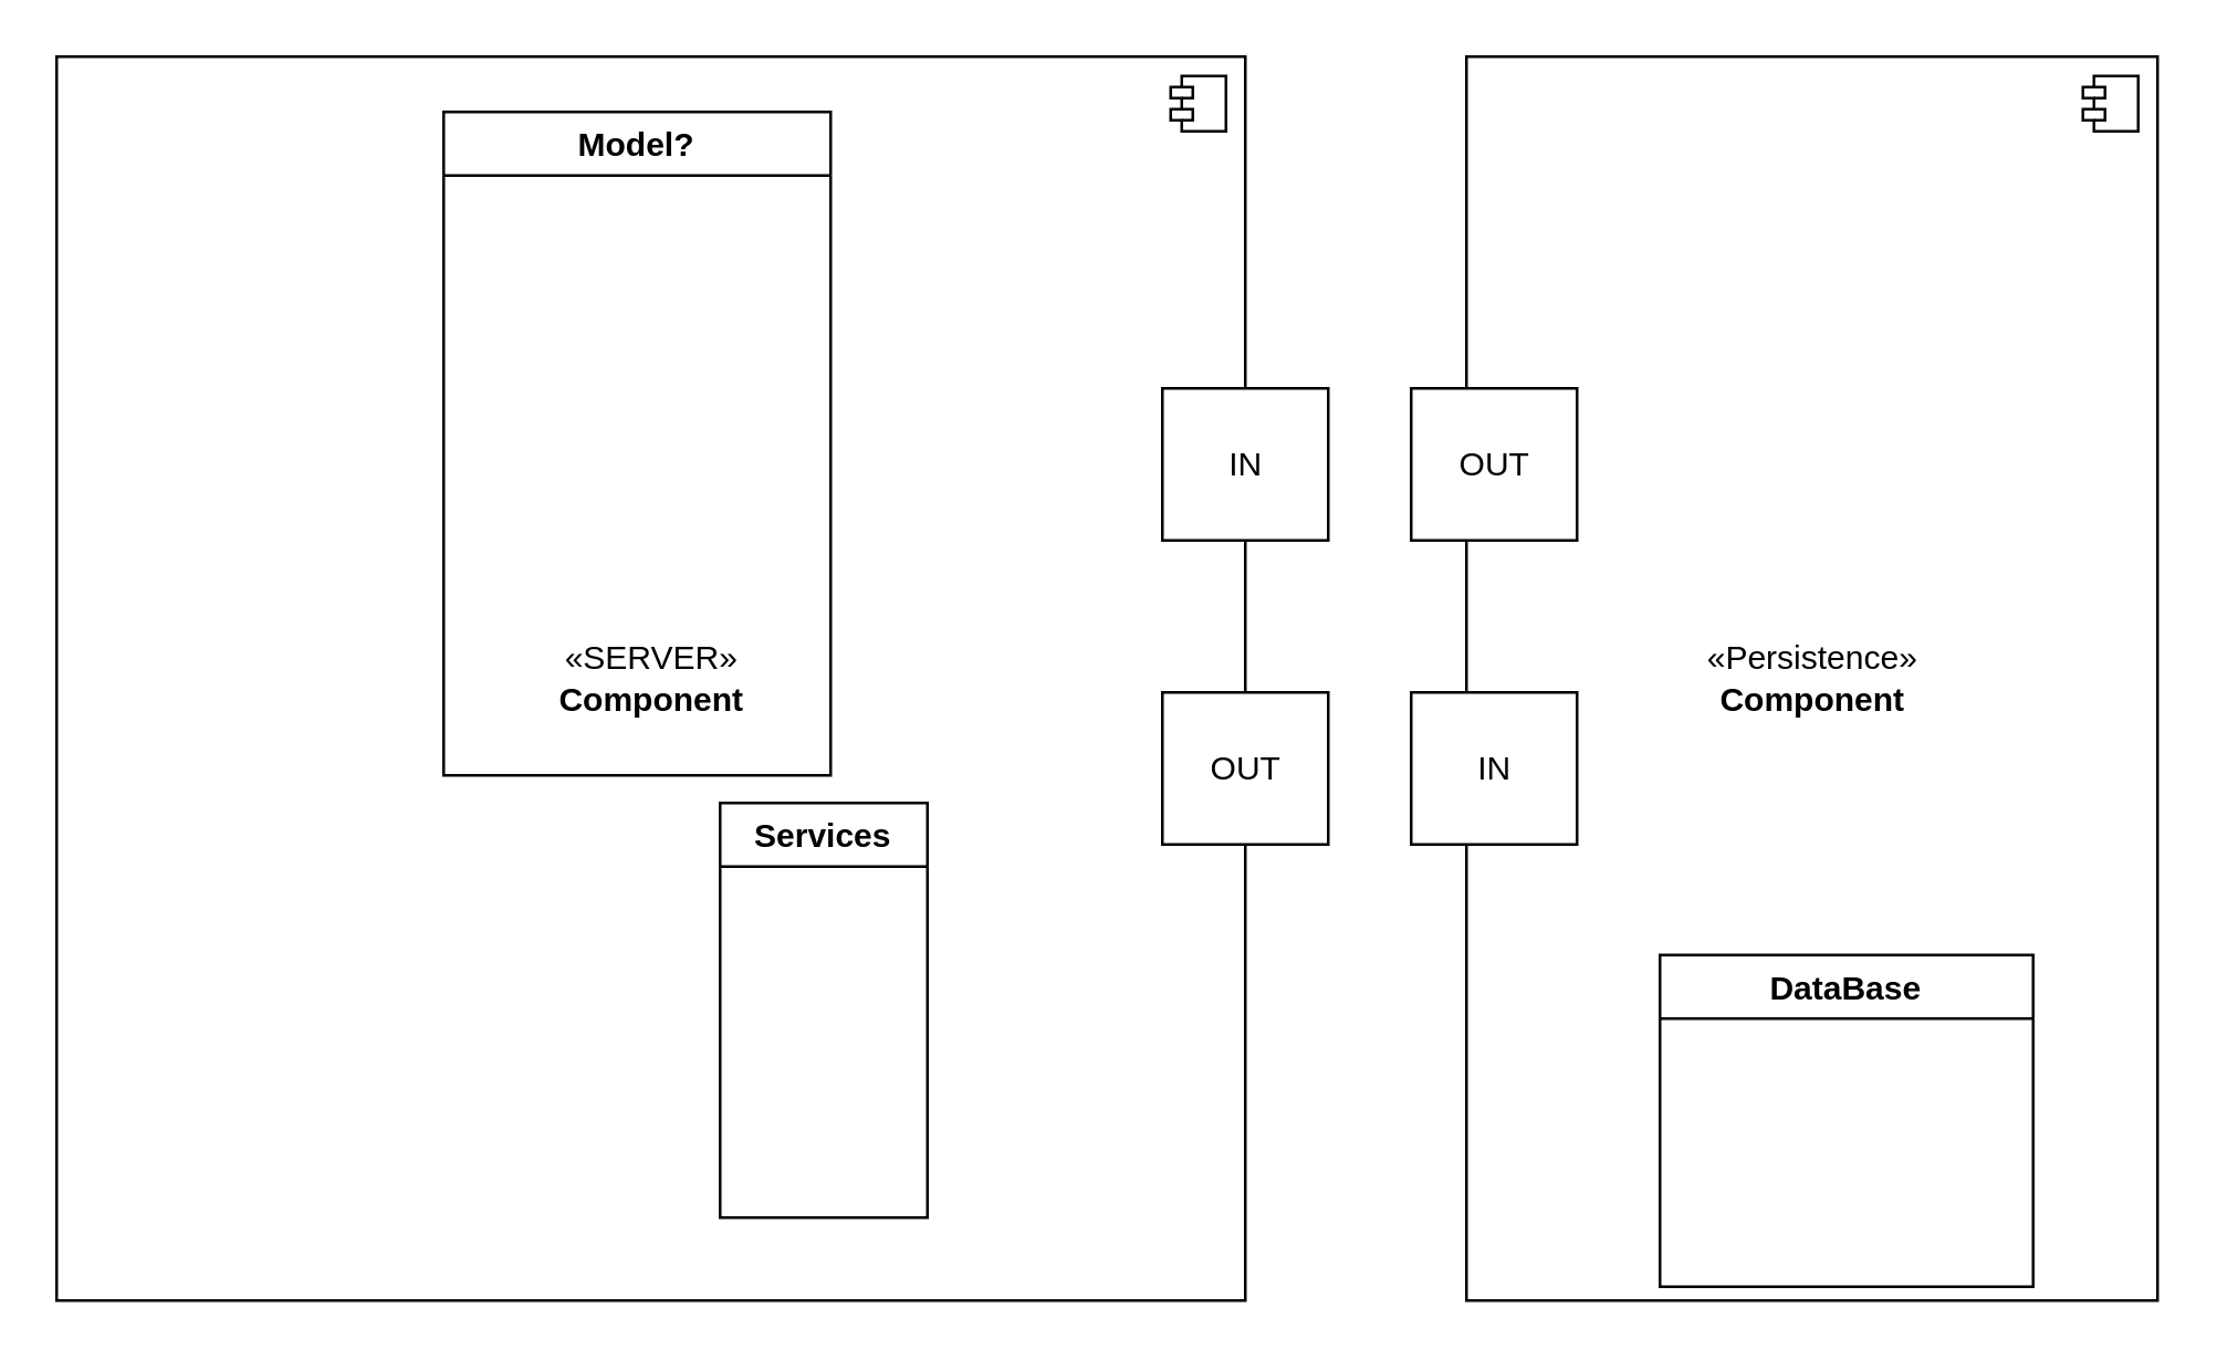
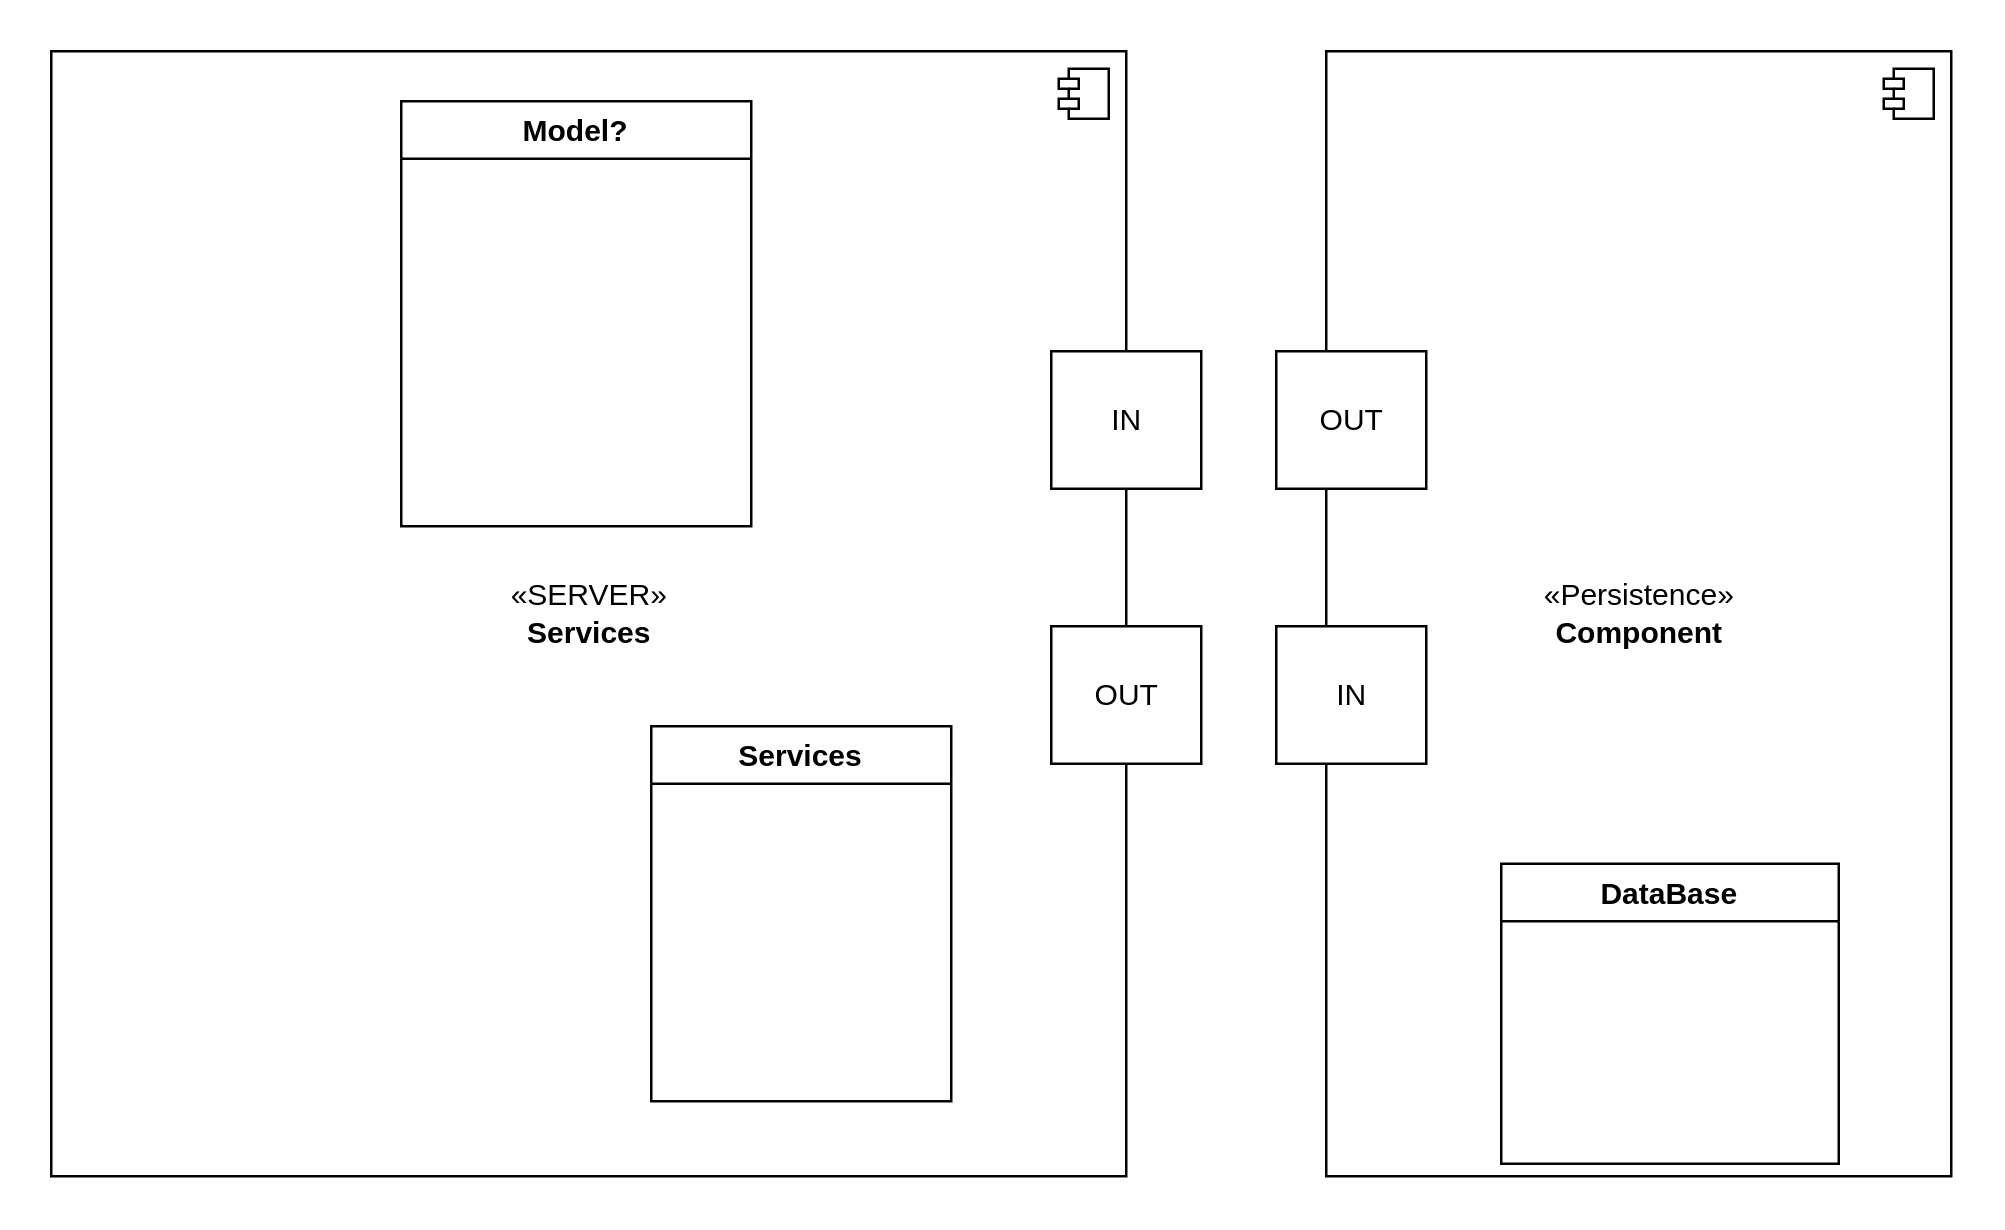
- <mxCell id="5" value="Model?" style="swimlane;startSize=23;" vertex="1" parent="1"><mxGeometry x="160" y="40" width="140" height="240" as="geometry" /></mxCell>
+ <mxCell id="5" value="Model?" style="swimlane;startSize=23;" vertex="1" parent="1"><mxGeometry x="160" y="40" width="140" height="170" as="geometry" /></mxCell>
- <mxCell id="2" value="«SERVER»&lt;br&gt;&lt;b&gt;Component&lt;/b&gt;" style="html=1;dropTarget=0;" vertex="1" parent="1"><mxGeometry x="20" y="20" width="430" height="450" as="geometry" /></mxCell>
+ <mxCell id="2" value="«SERVER»&lt;br&gt;&lt;b&gt;Services&lt;/b&gt;" style="html=1;dropTarget=0;" vertex="1" parent="1"><mxGeometry x="20" y="20" width="430" height="450" as="geometry" /></mxCell>
- <mxCell id="4" value="Services" style="swimlane;" vertex="1" parent="1"><mxGeometry x="260" y="290" width="75" height="150" as="geometry" /></mxCell>
+ <mxCell id="4" value="Services" style="swimlane;" vertex="1" parent="1"><mxGeometry x="260" y="290" width="120" height="150" as="geometry" /></mxCell>
